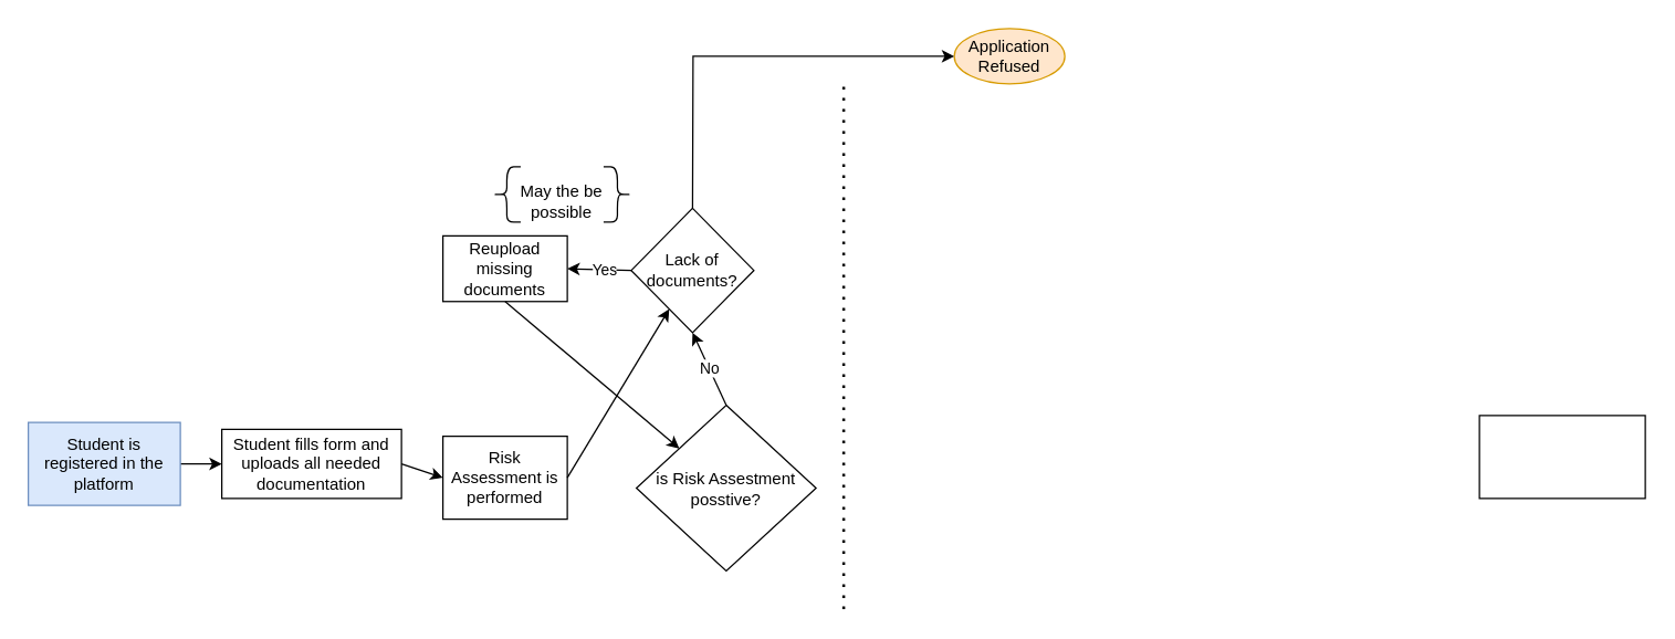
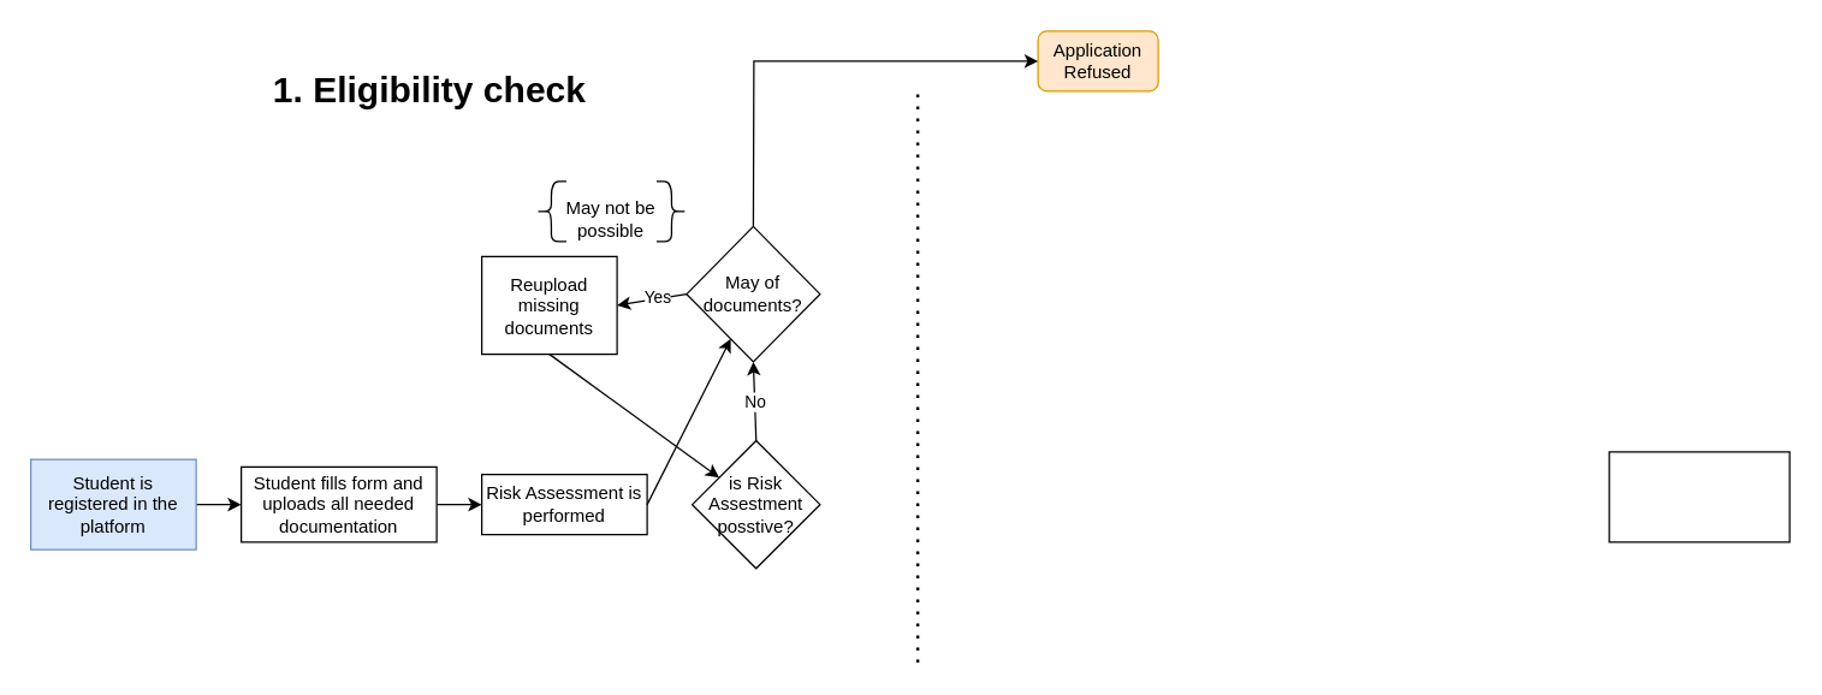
- <mxCell id="13" value="Application Refused" style="ellipse;whiteSpace=wrap;html=1;fillColor=#ffe6cc;strokeColor=#d79b00;" vertex="1" parent="1"><mxGeometry x="690" y="20" width="80" height="40" as="geometry" /></mxCell>
+ <mxCell id="13" value="Application Refused" style="whiteSpace=wrap;html=1;fillColor=#ffe6cc;strokeColor=#d79b00;rounded=1;" vertex="1" parent="1"><mxGeometry x="690" y="20" width="80" height="40" as="geometry" /></mxCell>
+ <mxCell id="21" value="1. Eligibility check" style="text;strokeColor=none;fillColor=none;html=1;fontSize=24;fontStyle=1;verticalAlign=middle;align=center;" vertex="1" parent="1"><mxGeometry x="160" y="40" width="250" height="40" as="geometry" /></mxCell>
- <mxCell id="17" value="May the be possible" style="text;html=1;strokeColor=none;fillColor=none;align=center;verticalAlign=middle;whiteSpace=wrap;rounded=0;" vertex="1" parent="1"><mxGeometry x="366.25" y="135" width="80" height="20" as="geometry" /></mxCell>
+ <mxCell id="17" value="May not be possible" style="text;html=1;strokeColor=none;fillColor=none;align=center;verticalAlign=middle;whiteSpace=wrap;rounded=0;" vertex="1" parent="1"><mxGeometry x="366.25" y="135" width="80" height="20" as="geometry" /></mxCell>
- <mxCell id="18" value="Reupload missing documents" style="rounded=0;whiteSpace=wrap;html=1;" vertex="1" parent="1"><mxGeometry x="320" y="170" width="90" height="47.5" as="geometry" /></mxCell>
+ <mxCell id="18" value="Reupload missing documents" style="rounded=0;whiteSpace=wrap;html=1;" vertex="1" parent="1"><mxGeometry x="320" y="170" width="90" height="65" as="geometry" /></mxCell>
- <mxCell id="10" value="Lack of documents?" style="rhombus;whiteSpace=wrap;html=1;" vertex="1" parent="1"><mxGeometry x="456.25" y="150" width="88.75" height="90" as="geometry" /></mxCell>
+ <mxCell id="10" value="May of documents?" style="rhombus;whiteSpace=wrap;html=1;" vertex="1" parent="1"><mxGeometry x="456.25" y="150" width="88.75" height="90" as="geometry" /></mxCell>
- <mxCell id="4" value="Risk Assessment is performed" style="rounded=0;whiteSpace=wrap;html=1;" vertex="1" parent="1"><mxGeometry x="320" y="315" width="90" height="60" as="geometry" /></mxCell>
+ <mxCell id="4" value="Risk Assessment is performed" style="rounded=0;whiteSpace=wrap;html=1;" vertex="1" parent="1"><mxGeometry x="320" y="315" width="110" height="40" as="geometry" /></mxCell>
- <mxCell id="7" value="is Risk Assestment posstive?" style="rhombus;whiteSpace=wrap;html=1;" vertex="1" parent="1"><mxGeometry x="460" y="292.5" width="130" height="120" as="geometry" /></mxCell>
+ <mxCell id="7" value="is Risk Assestment posstive?" style="rhombus;whiteSpace=wrap;html=1;" vertex="1" parent="1"><mxGeometry x="460" y="292.5" width="85" height="85" as="geometry" /></mxCell>
